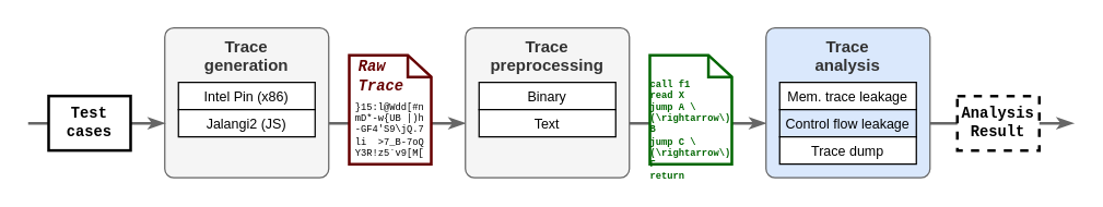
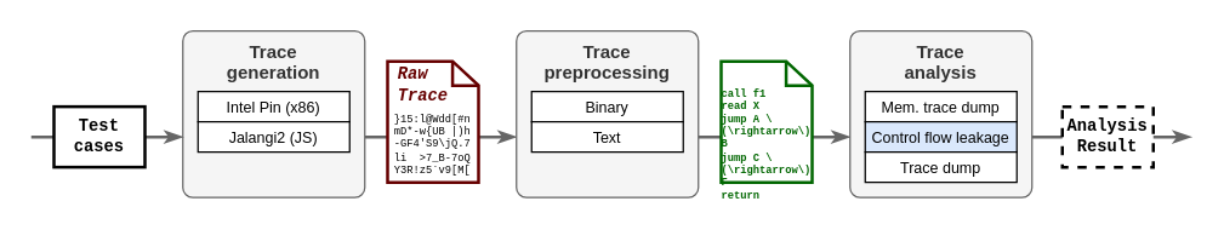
- <mxCell id="7" value="&lt;div&gt;Trace&lt;/div&gt;&lt;div&gt;analysis&lt;br&gt;&lt;/div&gt;" style="rounded=1;whiteSpace=wrap;html=1;fontStyle=1;fillColor=#dae8fc;fontColor=#333333;strokeColor=#666666;verticalAlign=top;arcSize=6;" parent="1" vertex="1"><mxGeometry x="560" y="20" width="120" height="110" as="geometry" /></mxCell>
+ <mxCell id="7" value="&lt;div&gt;Trace&lt;/div&gt;&lt;div&gt;analysis&lt;br&gt;&lt;/div&gt;" style="rounded=1;whiteSpace=wrap;html=1;fontStyle=1;fillColor=#f5f5f5;fontColor=#333333;strokeColor=#666666;verticalAlign=top;arcSize=6;" parent="1" vertex="1"><mxGeometry x="560" y="20" width="120" height="110" as="geometry" /></mxCell>
- <mxCell id="17" value="Mem. trace leakage" style="rounded=0;whiteSpace=wrap;html=1;fontSize=10;" vertex="1" parent="1"><mxGeometry x="570" y="60" width="100" height="20" as="geometry" /></mxCell>
+ <mxCell id="17" value="Mem. trace dump" style="rounded=0;whiteSpace=wrap;html=1;fontSize=10;" vertex="1" parent="1"><mxGeometry x="570" y="60" width="100" height="20" as="geometry" /></mxCell>
